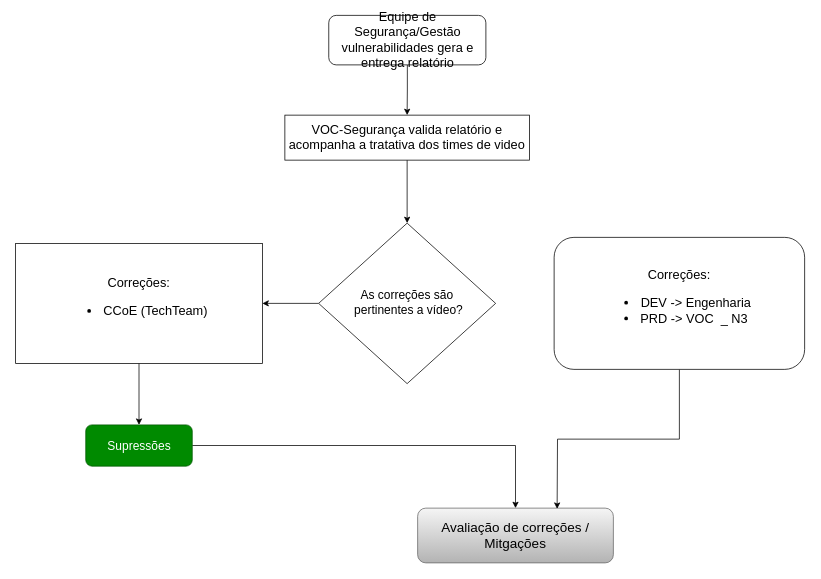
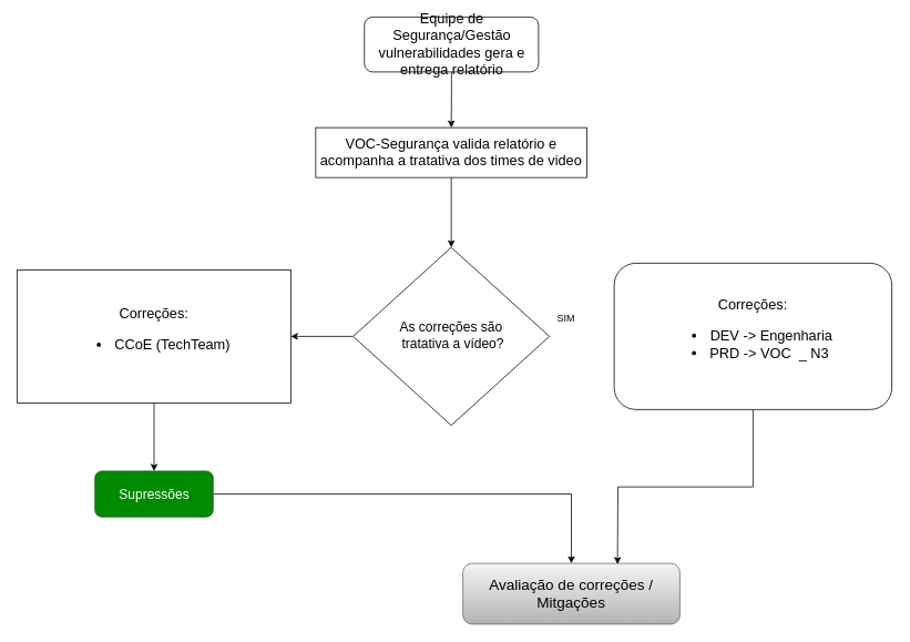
+ <mxCell id="15" value="SIM" style="text;html=1;align=center;verticalAlign=middle;resizable=0;points=[];autosize=1;strokeColor=none;fillColor=none;" parent="1" vertex="1"><mxGeometry x="661" y="370" width="38" height="26" as="geometry" /></mxCell>
- <mxCell id="3" value="&lt;div&gt;As correções são&lt;/div&gt;&lt;div&gt;&amp;nbsp;pertinentes a vídeo?&lt;/div&gt;" style="rhombus;whiteSpace=wrap;html=1;shadow=0;fontFamily=Helvetica;fontSize=16;align=center;strokeWidth=1;spacing=6;spacingTop=-4;" parent="1" vertex="1"><mxGeometry x="424" y="297" width="236" height="214" as="geometry" /></mxCell>
+ <mxCell id="3" value="&lt;div&gt;As correções são&lt;/div&gt;&lt;div&gt;&amp;nbsp;tratativa a vídeo?&lt;/div&gt;" style="rhombus;whiteSpace=wrap;html=1;shadow=0;fontFamily=Helvetica;fontSize=16;align=center;strokeWidth=1;spacing=6;spacingTop=-4;" parent="1" vertex="1"><mxGeometry x="424" y="297" width="236" height="214" as="geometry" /></mxCell>
